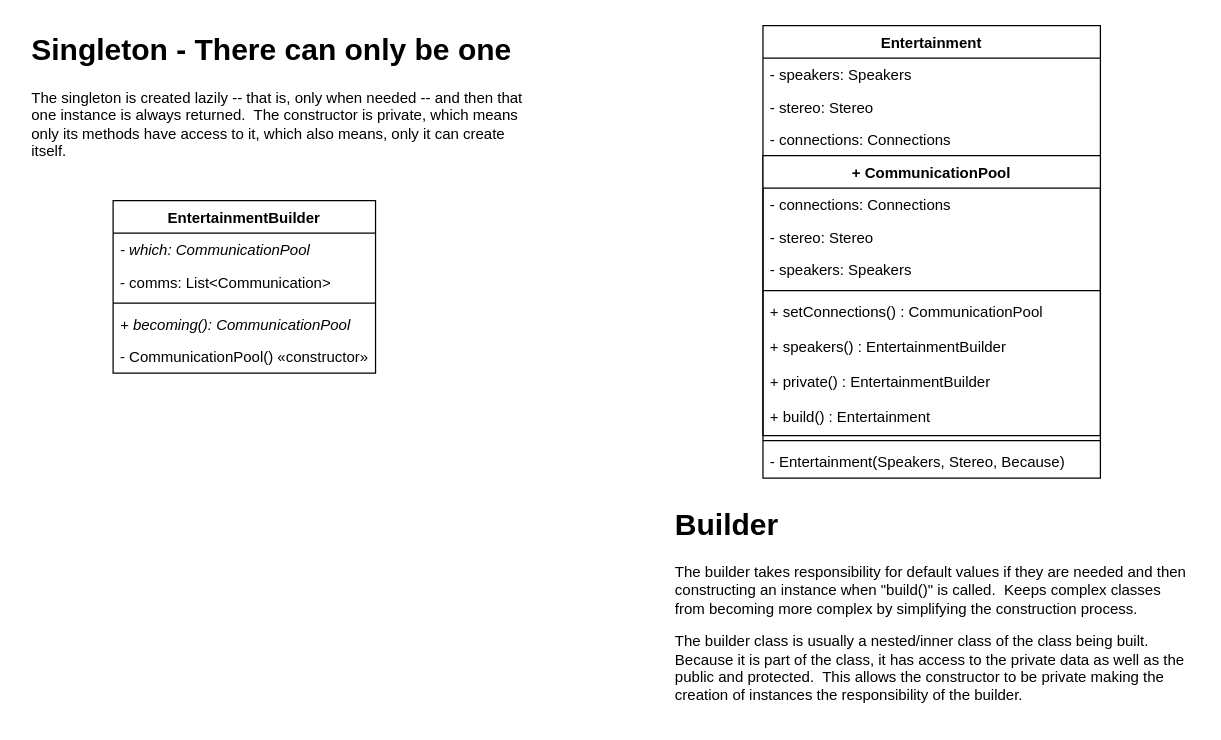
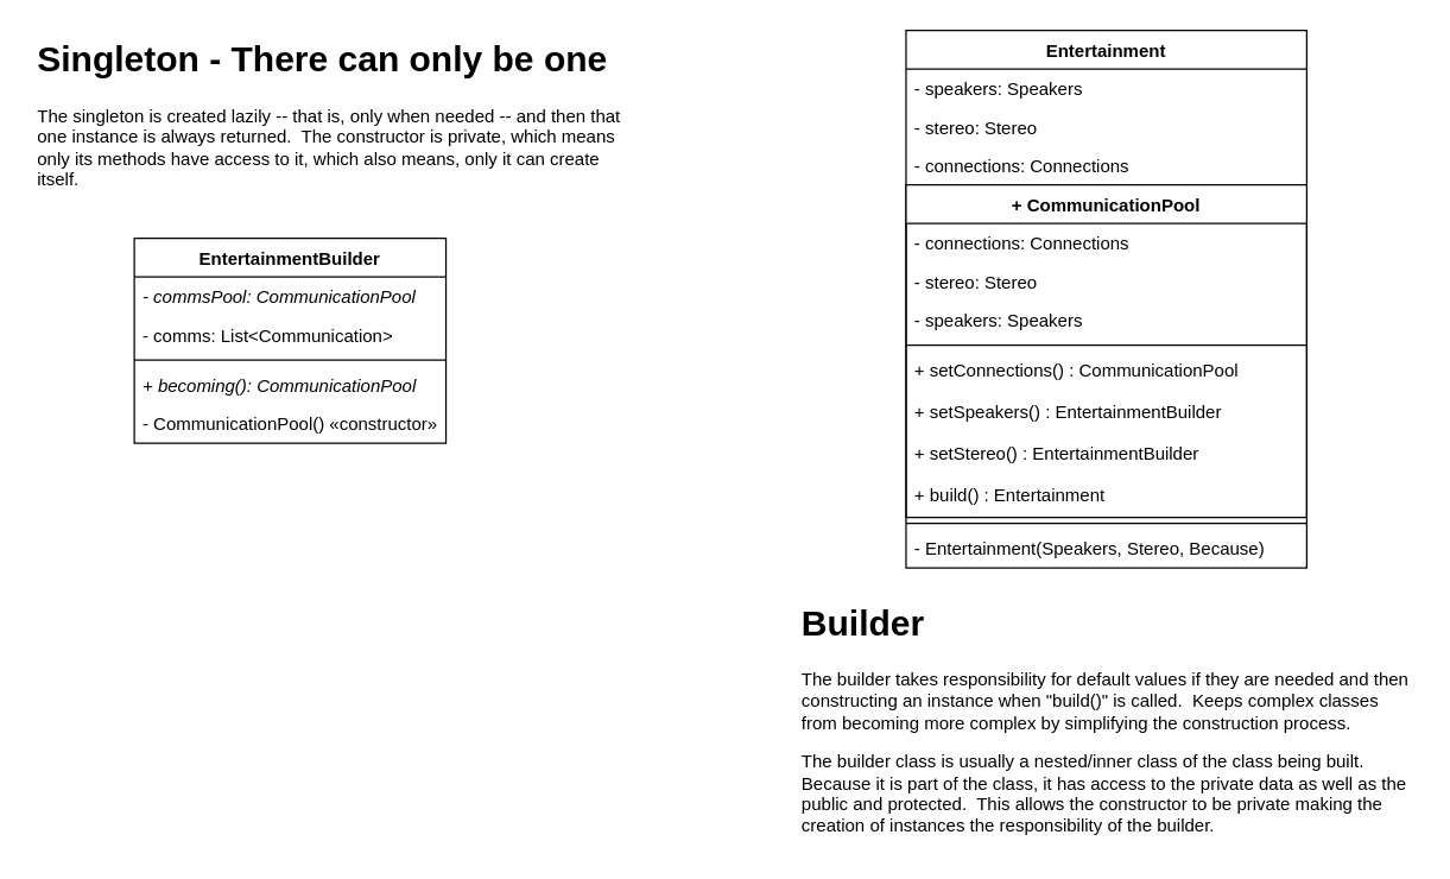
- <mxCell id="3" value="- which: CommunicationPool" style="text;strokeColor=none;fillColor=none;align=left;verticalAlign=top;spacingLeft=4;spacingRight=4;overflow=hidden;rotatable=0;points=[[0,0.5],[1,0.5]];portConstraint=eastwest;fontStyle=2" vertex="1" parent="2"><mxGeometry y="26" width="210" height="26" as="geometry" /></mxCell>
+ <mxCell id="3" value="- commsPool: CommunicationPool" style="text;strokeColor=none;fillColor=none;align=left;verticalAlign=top;spacingLeft=4;spacingRight=4;overflow=hidden;rotatable=0;points=[[0,0.5],[1,0.5]];portConstraint=eastwest;fontStyle=2" vertex="1" parent="2"><mxGeometry y="26" width="210" height="26" as="geometry" /></mxCell>
- <mxCell id="18" value="+ speakers() : EntertainmentBuilder" style="text;strokeColor=none;fillColor=none;align=left;verticalAlign=top;spacingLeft=4;spacingRight=4;overflow=hidden;rotatable=0;points=[[0,0.5],[1,0.5]];portConstraint=eastwest;fontStyle=0" vertex="1" parent="12"><mxGeometry y="140" width="270" height="28" as="geometry" /></mxCell>
+ <mxCell id="18" value="+ setSpeakers() : EntertainmentBuilder" style="text;strokeColor=none;fillColor=none;align=left;verticalAlign=top;spacingLeft=4;spacingRight=4;overflow=hidden;rotatable=0;points=[[0,0.5],[1,0.5]];portConstraint=eastwest;fontStyle=0" vertex="1" parent="12"><mxGeometry y="140" width="270" height="28" as="geometry" /></mxCell>
- <mxCell id="19" value="+ private() : EntertainmentBuilder" style="text;strokeColor=none;fillColor=none;align=left;verticalAlign=top;spacingLeft=4;spacingRight=4;overflow=hidden;rotatable=0;points=[[0,0.5],[1,0.5]];portConstraint=eastwest;fontStyle=0" vertex="1" parent="12"><mxGeometry y="168" width="270" height="28" as="geometry" /></mxCell>
+ <mxCell id="19" value="+ setStereo() : EntertainmentBuilder" style="text;strokeColor=none;fillColor=none;align=left;verticalAlign=top;spacingLeft=4;spacingRight=4;overflow=hidden;rotatable=0;points=[[0,0.5],[1,0.5]];portConstraint=eastwest;fontStyle=0" vertex="1" parent="12"><mxGeometry y="168" width="270" height="28" as="geometry" /></mxCell>
